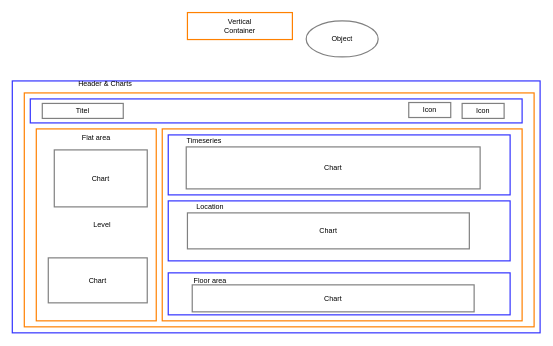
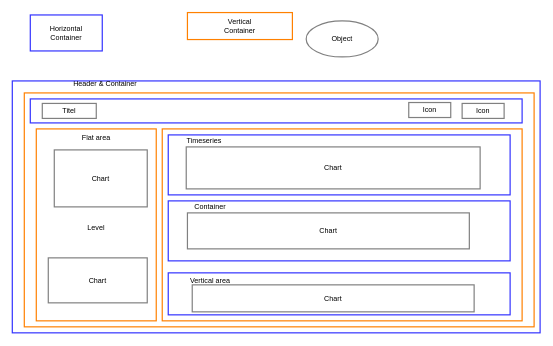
+ <mxCell id="5" value="Horizontal&lt;div&gt;Container&lt;/div&gt;" style="rounded=0;whiteSpace=wrap;html=1;fillColor=none;strokeColor=#3333FF;strokeWidth=2;" vertex="1" parent="1"><mxGeometry x="50" y="24" width="120" height="60" as="geometry" /></mxCell>
- <mxCell id="7" value="Header &amp;amp; Charts" style="text;html=1;align=center;verticalAlign=middle;whiteSpace=wrap;rounded=0;" vertex="1" parent="1"><mxGeometry x="105" y="124" width="140" height="30" as="geometry" /></mxCell>
+ <mxCell id="7" value="Header &amp;amp; Container" style="text;html=1;align=center;verticalAlign=middle;whiteSpace=wrap;rounded=0;" vertex="1" parent="1"><mxGeometry x="105" y="124" width="140" height="30" as="geometry" /></mxCell>
- <mxCell id="9" value="Titel" style="rounded=0;whiteSpace=wrap;html=1;fillColor=none;strokeColor=#808080;strokeWidth=2;" vertex="1" parent="1"><mxGeometry x="70" y="171.5" width="135" height="25" as="geometry" /></mxCell>
+ <mxCell id="9" value="Titel" style="rounded=0;whiteSpace=wrap;html=1;fillColor=none;strokeColor=#808080;strokeWidth=2;" vertex="1" parent="1"><mxGeometry x="70" y="171.5" width="90" height="25" as="geometry" /></mxCell>
- <mxCell id="21" value="Location" style="text;html=1;align=center;verticalAlign=middle;whiteSpace=wrap;rounded=0;" vertex="1" parent="1"><mxGeometry x="280" y="329" width="140" height="30" as="geometry" /></mxCell>
+ <mxCell id="21" value="Container" style="text;html=1;align=center;verticalAlign=middle;whiteSpace=wrap;rounded=0;" vertex="1" parent="1"><mxGeometry x="280" y="329" width="140" height="30" as="geometry" /></mxCell>
- <mxCell id="23" value="Level" style="text;html=1;align=center;verticalAlign=middle;whiteSpace=wrap;rounded=0;" vertex="1" parent="1"><mxGeometry x="100" y="359" width="140" height="30" as="geometry" /></mxCell>
+ <mxCell id="23" value="Level" style="text;html=1;align=center;verticalAlign=middle;whiteSpace=wrap;rounded=0;" vertex="1" parent="1"><mxGeometry x="90" y="364" width="140" height="30" as="geometry" /></mxCell>
- <mxCell id="25" value="Floor area" style="text;html=1;align=center;verticalAlign=middle;whiteSpace=wrap;rounded=0;" vertex="1" parent="1"><mxGeometry x="280" y="451.5" width="140" height="30" as="geometry" /></mxCell>
+ <mxCell id="25" value="Vertical area" style="text;html=1;align=center;verticalAlign=middle;whiteSpace=wrap;rounded=0;" vertex="1" parent="1"><mxGeometry x="280" y="451.5" width="140" height="30" as="geometry" /></mxCell>
